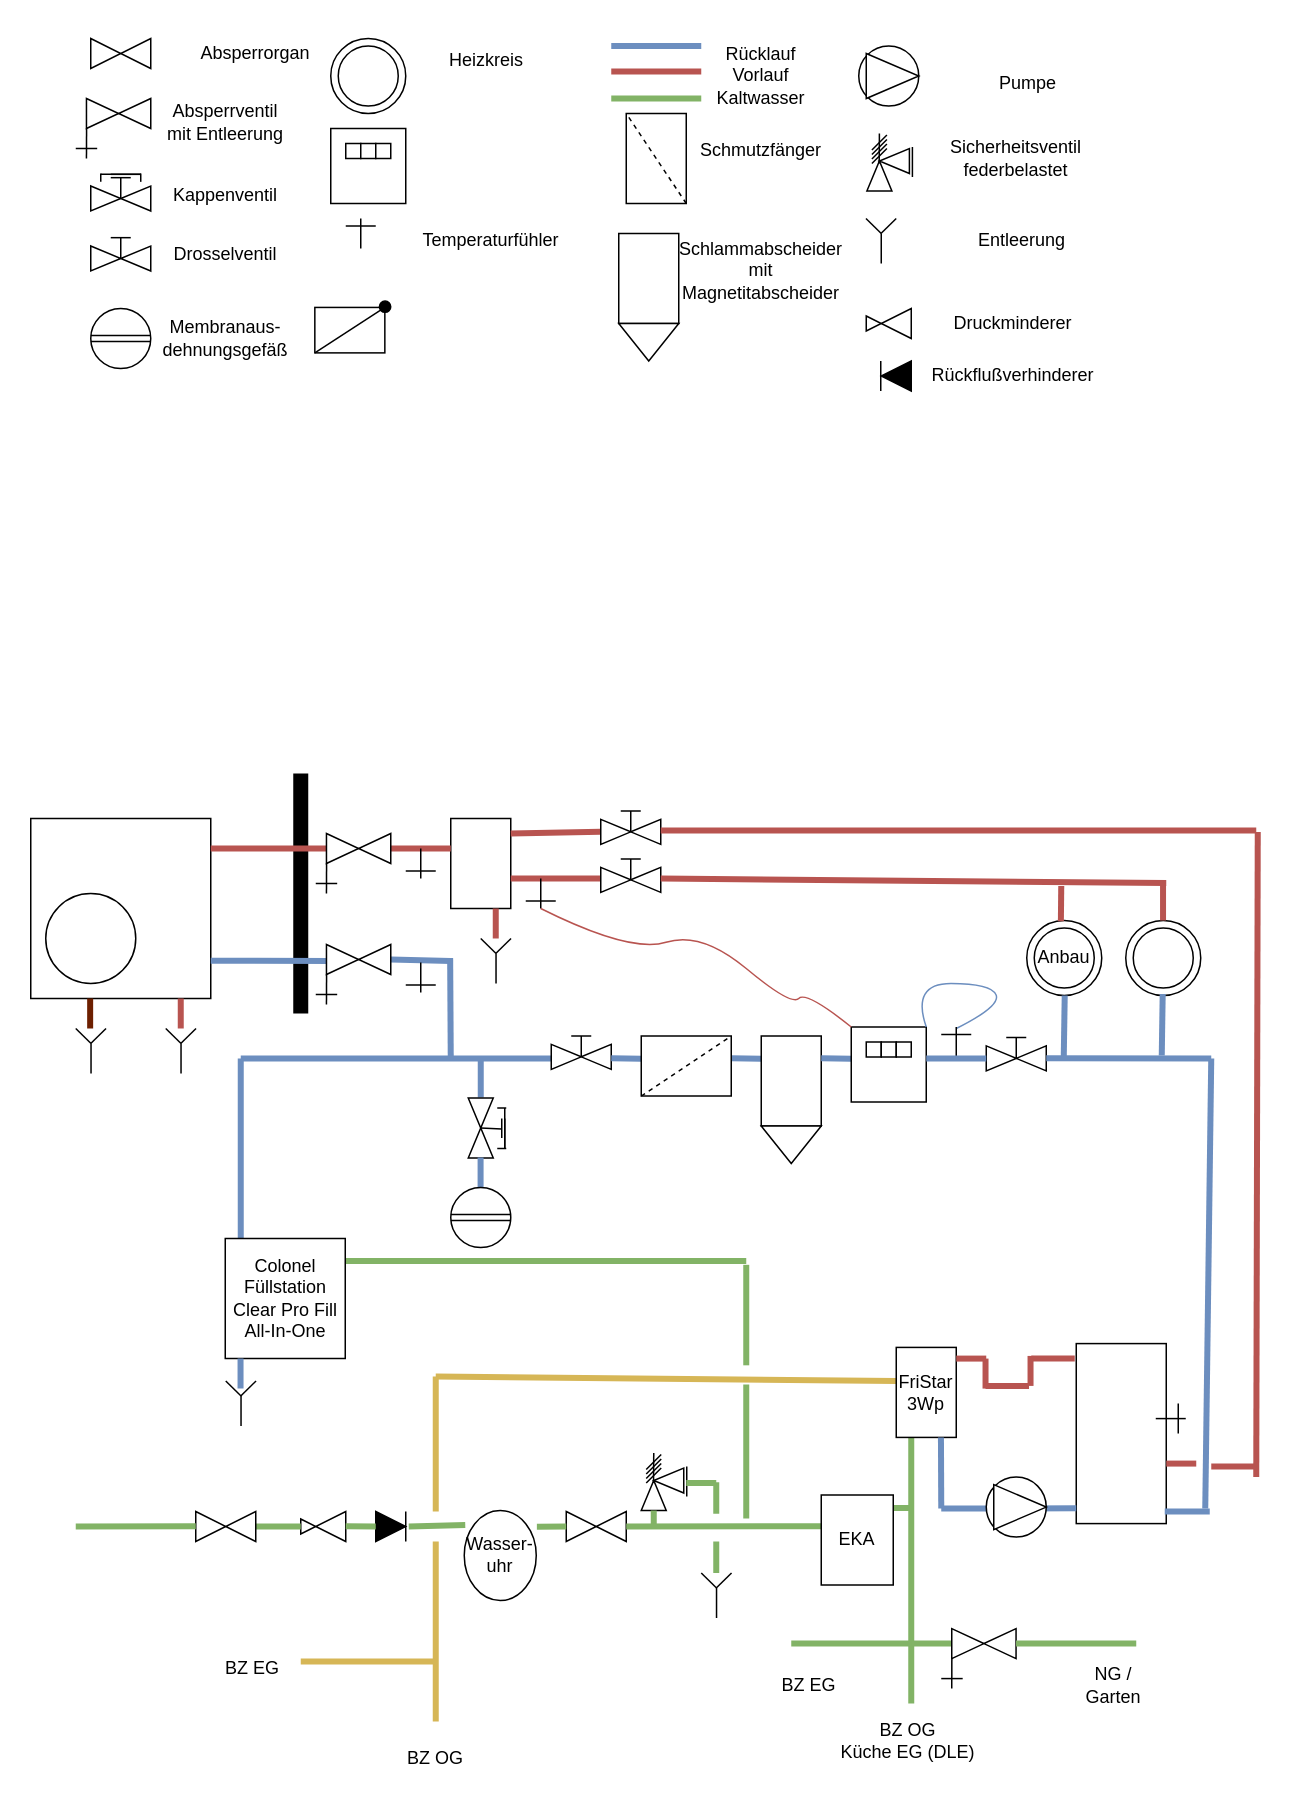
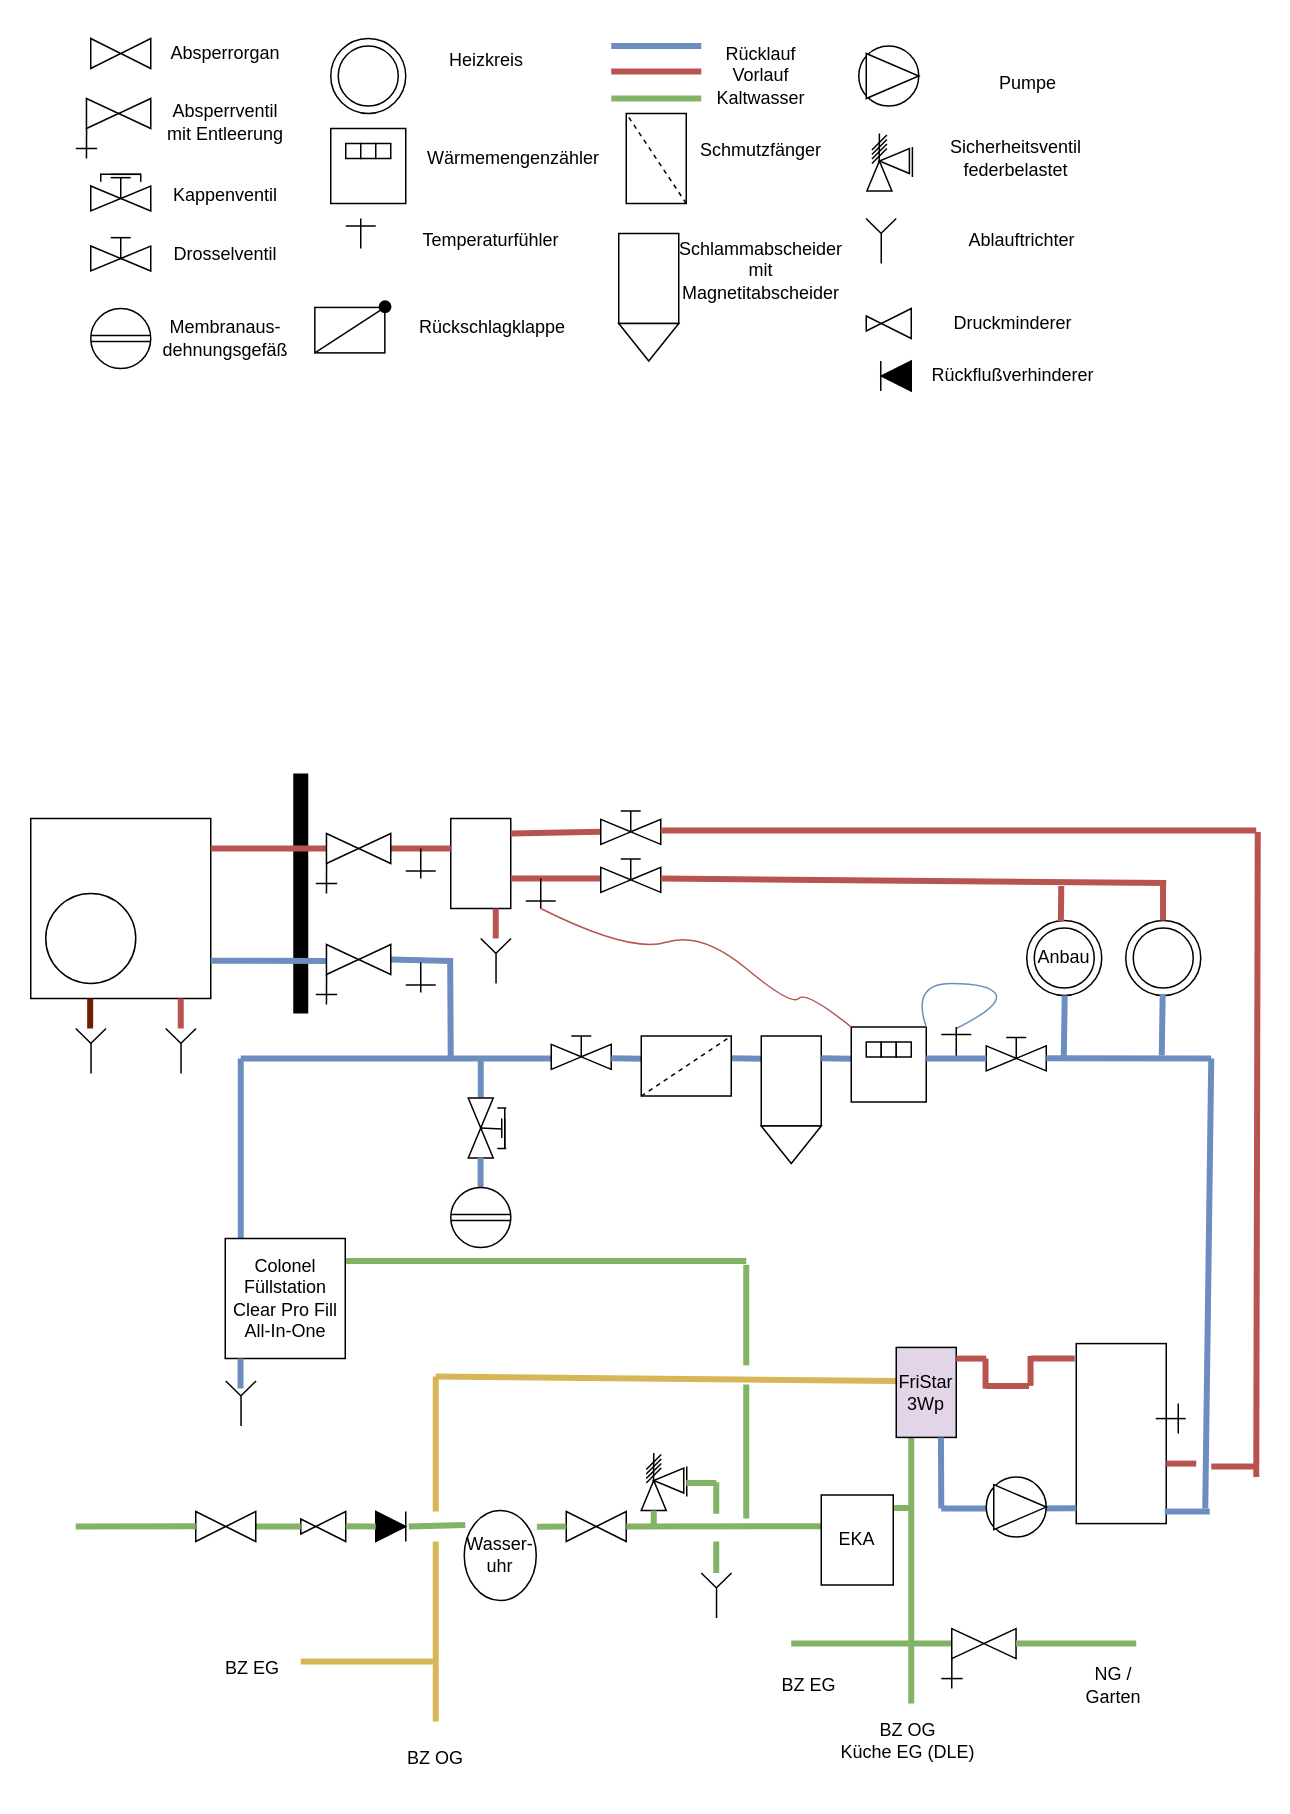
- <mxCell id="125" value="Absperrorgan" style="text;html=1;align=center;verticalAlign=middle;whiteSpace=wrap;rounded=0;" vertex="1" parent="1"><mxGeometry x="130" y="20" width="80" height="30" as="geometry" /></mxCell>
+ <mxCell id="125" value="Absperrorgan" style="text;html=1;align=center;verticalAlign=middle;whiteSpace=wrap;rounded=0;" vertex="1" parent="1"><mxGeometry x="110" width="80" height="30" as="geometry" y="20" /></mxCell>
+ <mxCell id="146" value="&lt;div&gt;Wärmemengenzähler&lt;/div&gt;" style="text;html=1;align=center;verticalAlign=middle;whiteSpace=wrap;rounded=0;" vertex="1" parent="1"><mxGeometry x="284" y="90" width="116" height="30" as="geometry" /></mxCell>
- <mxCell id="198" value="Entleerung" style="text;html=1;align=center;verticalAlign=middle;whiteSpace=wrap;rounded=0;" vertex="1" parent="1"><mxGeometry x="623" y="145" width="116" height="30" as="geometry" /></mxCell>
+ <mxCell id="198" value="Ablauftrichter" style="text;html=1;align=center;verticalAlign=middle;whiteSpace=wrap;rounded=0;" vertex="1" parent="1"><mxGeometry x="623" y="145" width="116" height="30" as="geometry" /></mxCell>
+ <mxCell id="165" value="Rückschlagklappe" style="text;html=1;align=center;verticalAlign=middle;whiteSpace=wrap;rounded=0;" vertex="1" parent="1"><mxGeometry x="270" y="202.5" width="116" height="30" as="geometry" /></mxCell>
- <mxCell id="283" value="&lt;div&gt;FriStar&lt;/div&gt;&lt;div&gt;3Wp&lt;/div&gt;" style="rounded=0;whiteSpace=wrap;html=1;" vertex="1" parent="282"><mxGeometry width="40" height="60" as="geometry" /></mxCell>
+ <mxCell id="283" value="&lt;div&gt;FriStar&lt;/div&gt;&lt;div&gt;3Wp&lt;/div&gt;" style="rounded=0;whiteSpace=wrap;html=1;fillColor=#e1d5e7;" vertex="1" parent="282"><mxGeometry width="40" height="60" as="geometry" /></mxCell>
